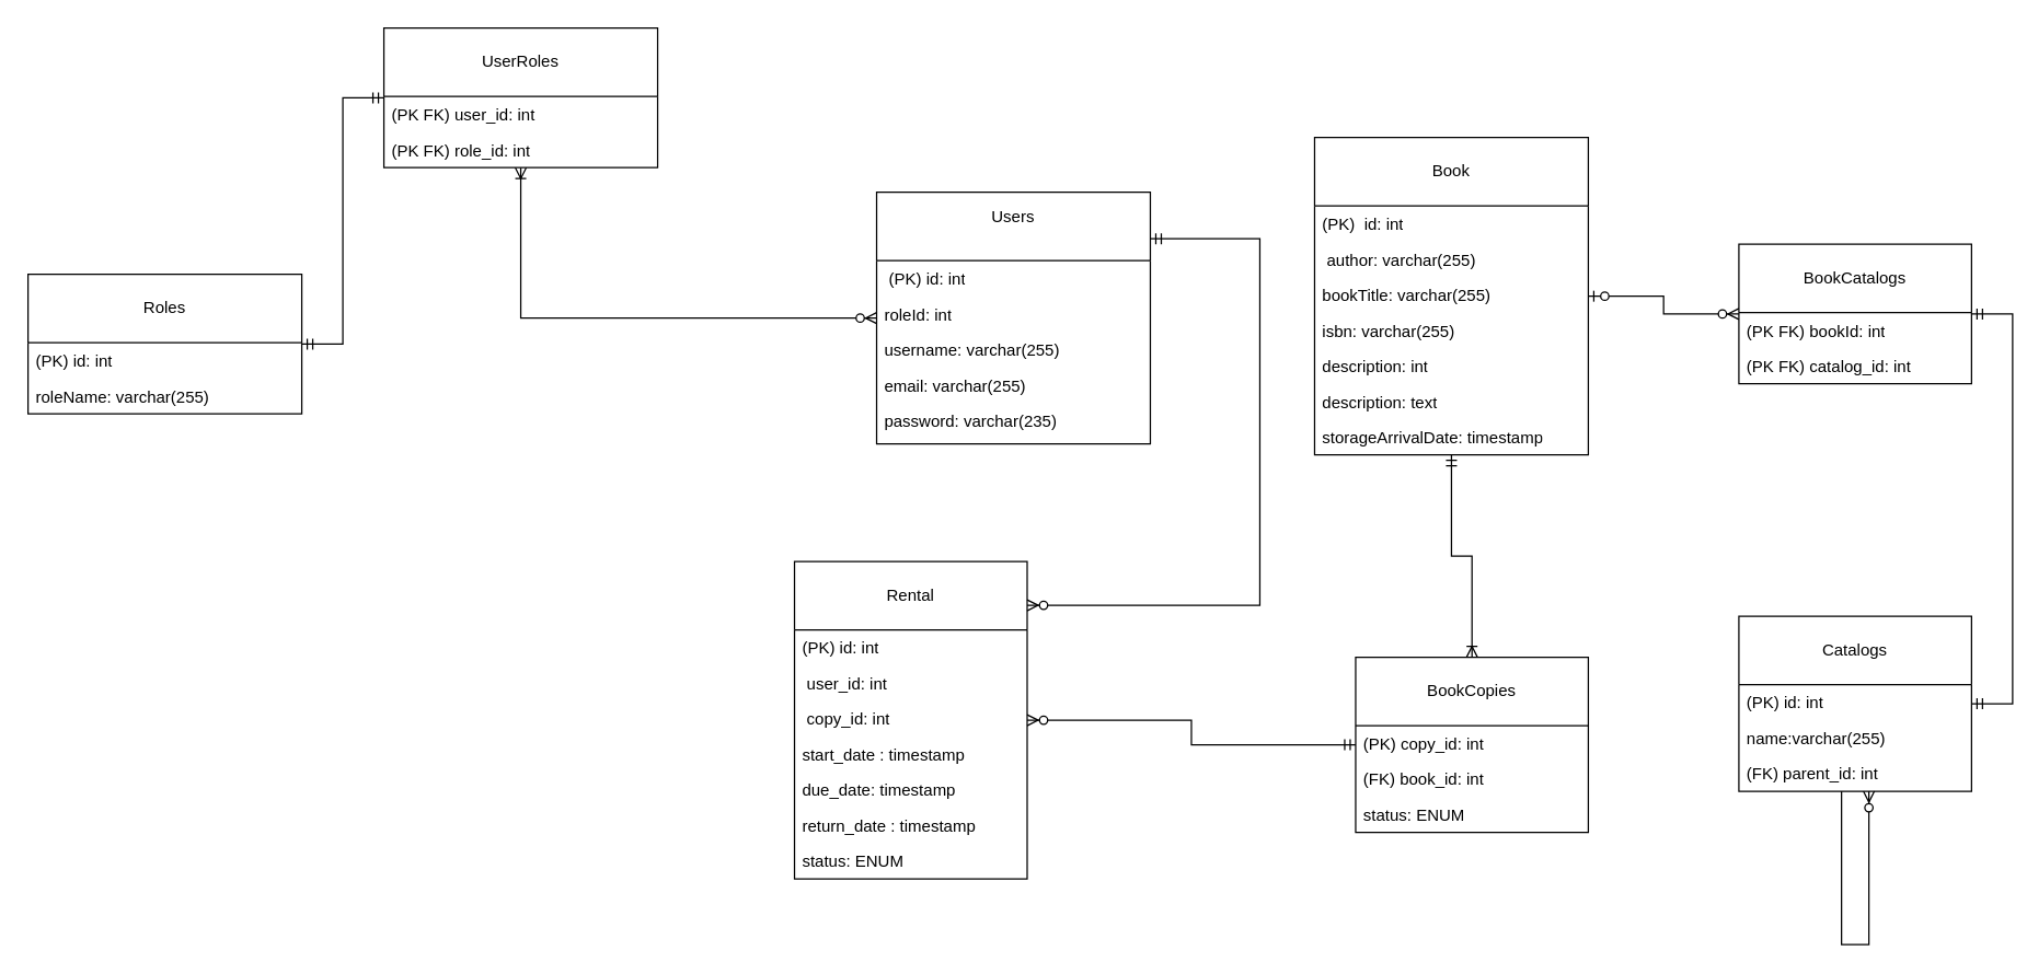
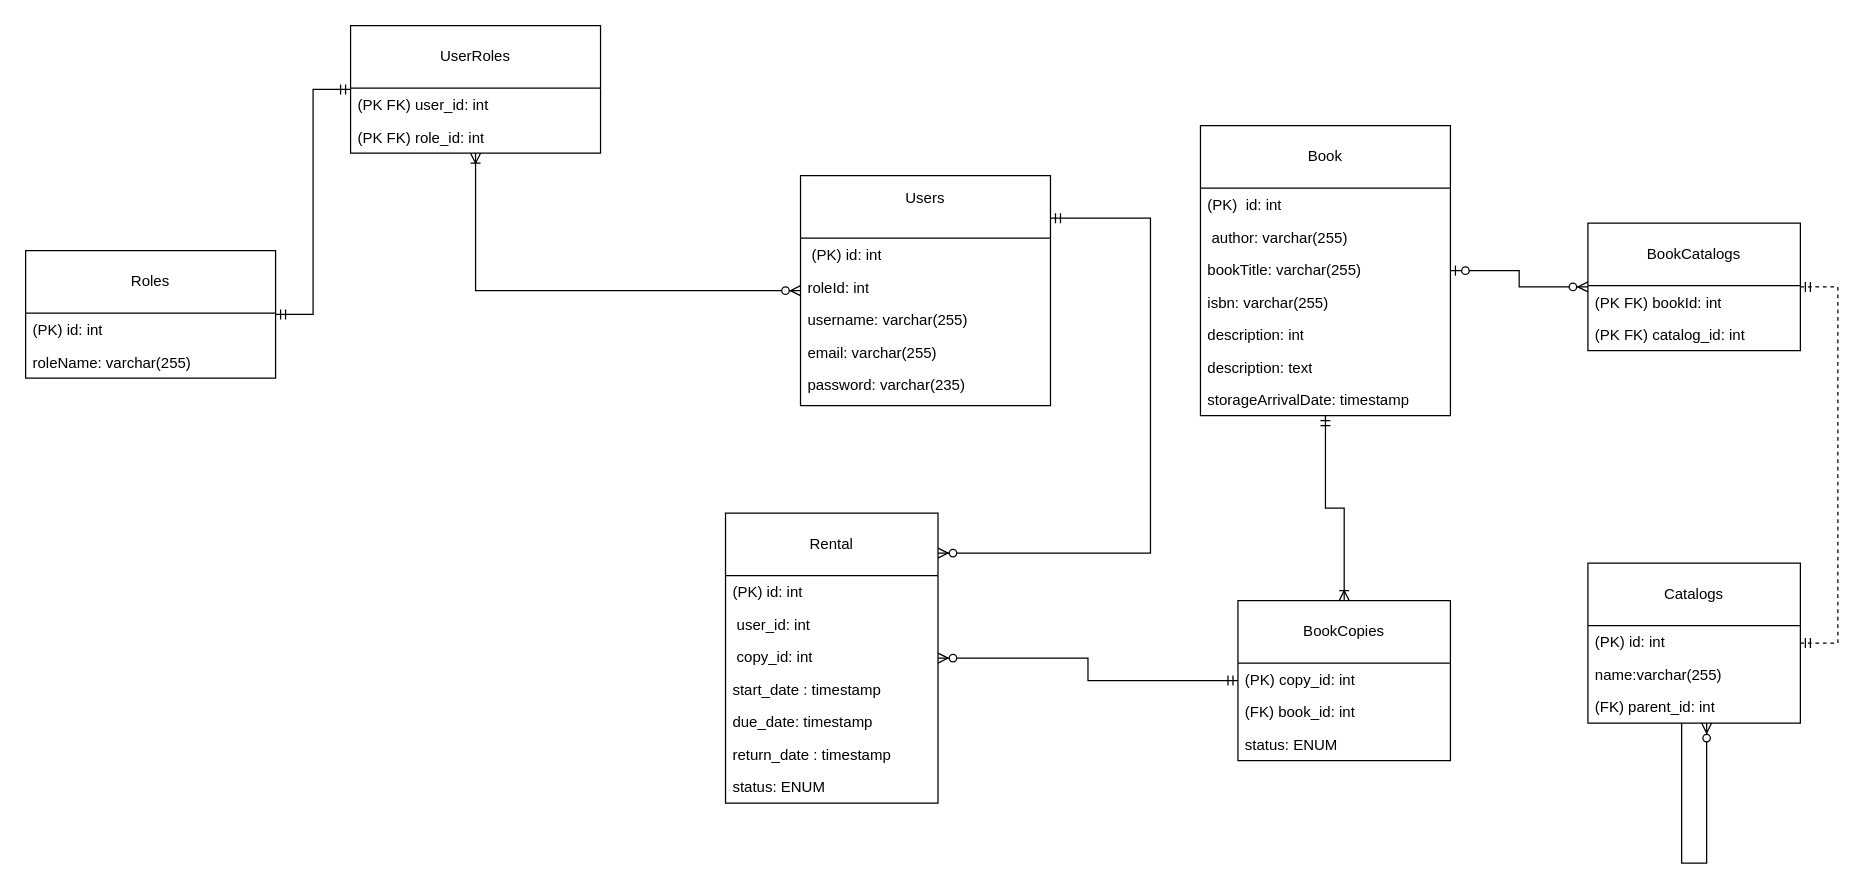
- <mxCell id="40" value="" style="edgeStyle=entityRelationEdgeStyle;fontSize=12;html=1;endArrow=ERmandOne;startArrow=ERmandOne;rounded=0;" parent="1" source="16" target="27" edge="1"><mxGeometry width="100" height="100" relative="1" as="geometry"><mxPoint x="980" y="280" as="sourcePoint" /><mxPoint x="1080" y="180" as="targetPoint" /></mxGeometry></mxCell>
+ <mxCell id="40" value="" style="edgeStyle=entityRelationEdgeStyle;fontSize=12;html=1;endArrow=ERmandOne;startArrow=ERmandOne;rounded=0;dashed=1;" parent="1" source="16" target="27" edge="1"><mxGeometry width="100" height="100" relative="1" as="geometry"><mxPoint x="980" y="280" as="sourcePoint" /><mxPoint x="1080" y="180" as="targetPoint" /></mxGeometry></mxCell>
